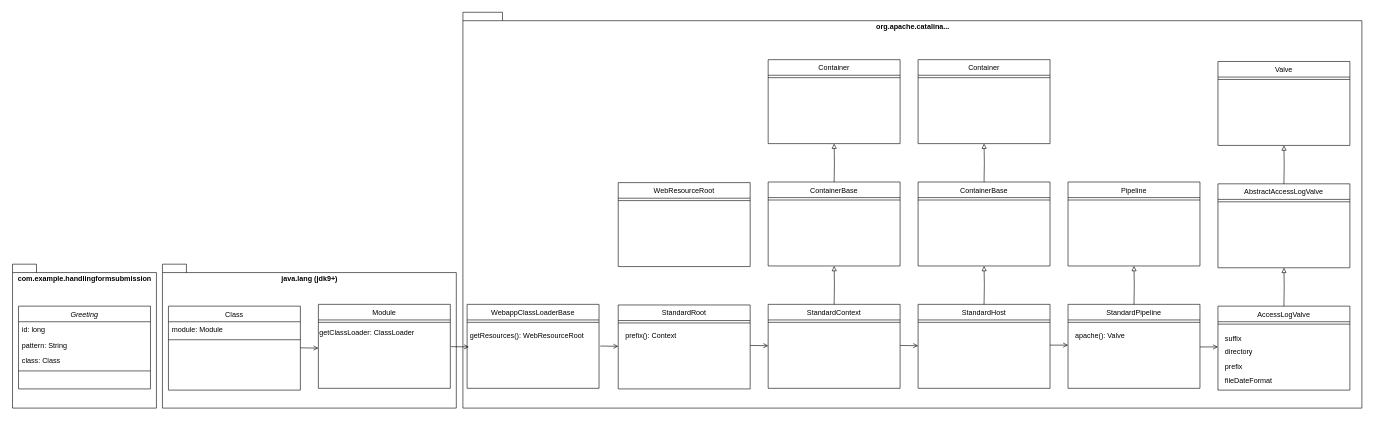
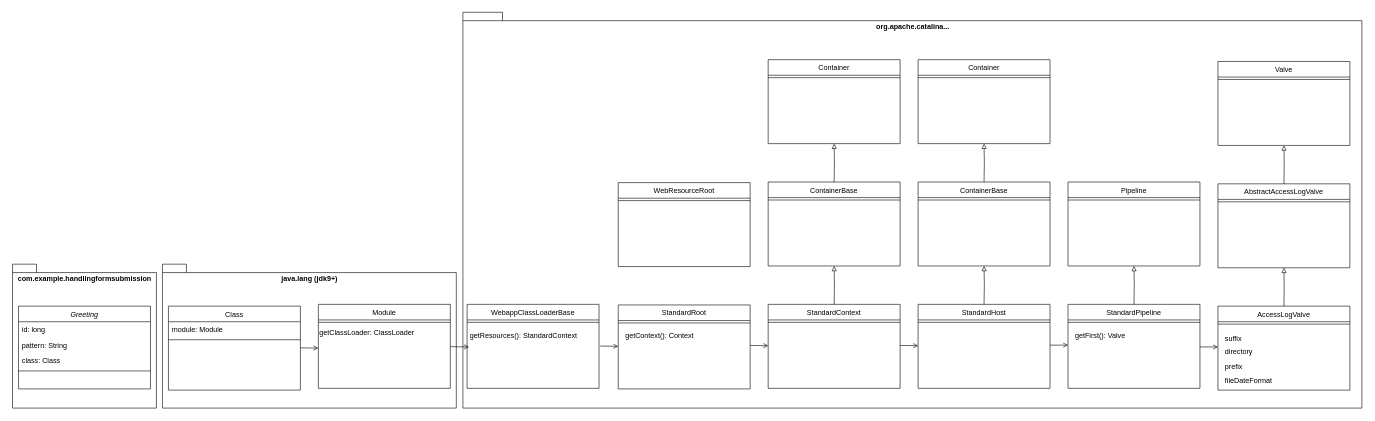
- <mxCell id="20" value="getResources(): WebResourceRoot" style="text;whiteSpace=wrap;html=1;" vertex="1" parent="1"><mxGeometry x="781" y="545" width="220" height="30" as="geometry" /></mxCell>
+ <mxCell id="20" value="getResources(): StandardContext" style="text;whiteSpace=wrap;html=1;" vertex="1" parent="1"><mxGeometry x="781" y="545" width="220" height="30" as="geometry" /></mxCell>
- <mxCell id="26" value="prefix(): Context" style="text;whiteSpace=wrap;html=1;" vertex="1" parent="1"><mxGeometry x="1040" y="545" width="140" height="30" as="geometry" /></mxCell>
+ <mxCell id="26" value="getContext(): Context" style="text;whiteSpace=wrap;html=1;" vertex="1" parent="1"><mxGeometry x="1040" y="545" width="140" height="30" as="geometry" /></mxCell>
- <mxCell id="51" value="apache(): Valve" style="text;whiteSpace=wrap;html=1;" vertex="1" parent="1"><mxGeometry x="1790" y="545" width="110" height="30" as="geometry" /></mxCell>
+ <mxCell id="51" value="getFirst(): Valve" style="text;whiteSpace=wrap;html=1;" vertex="1" parent="1"><mxGeometry x="1790" y="545" width="110" height="30" as="geometry" /></mxCell>
